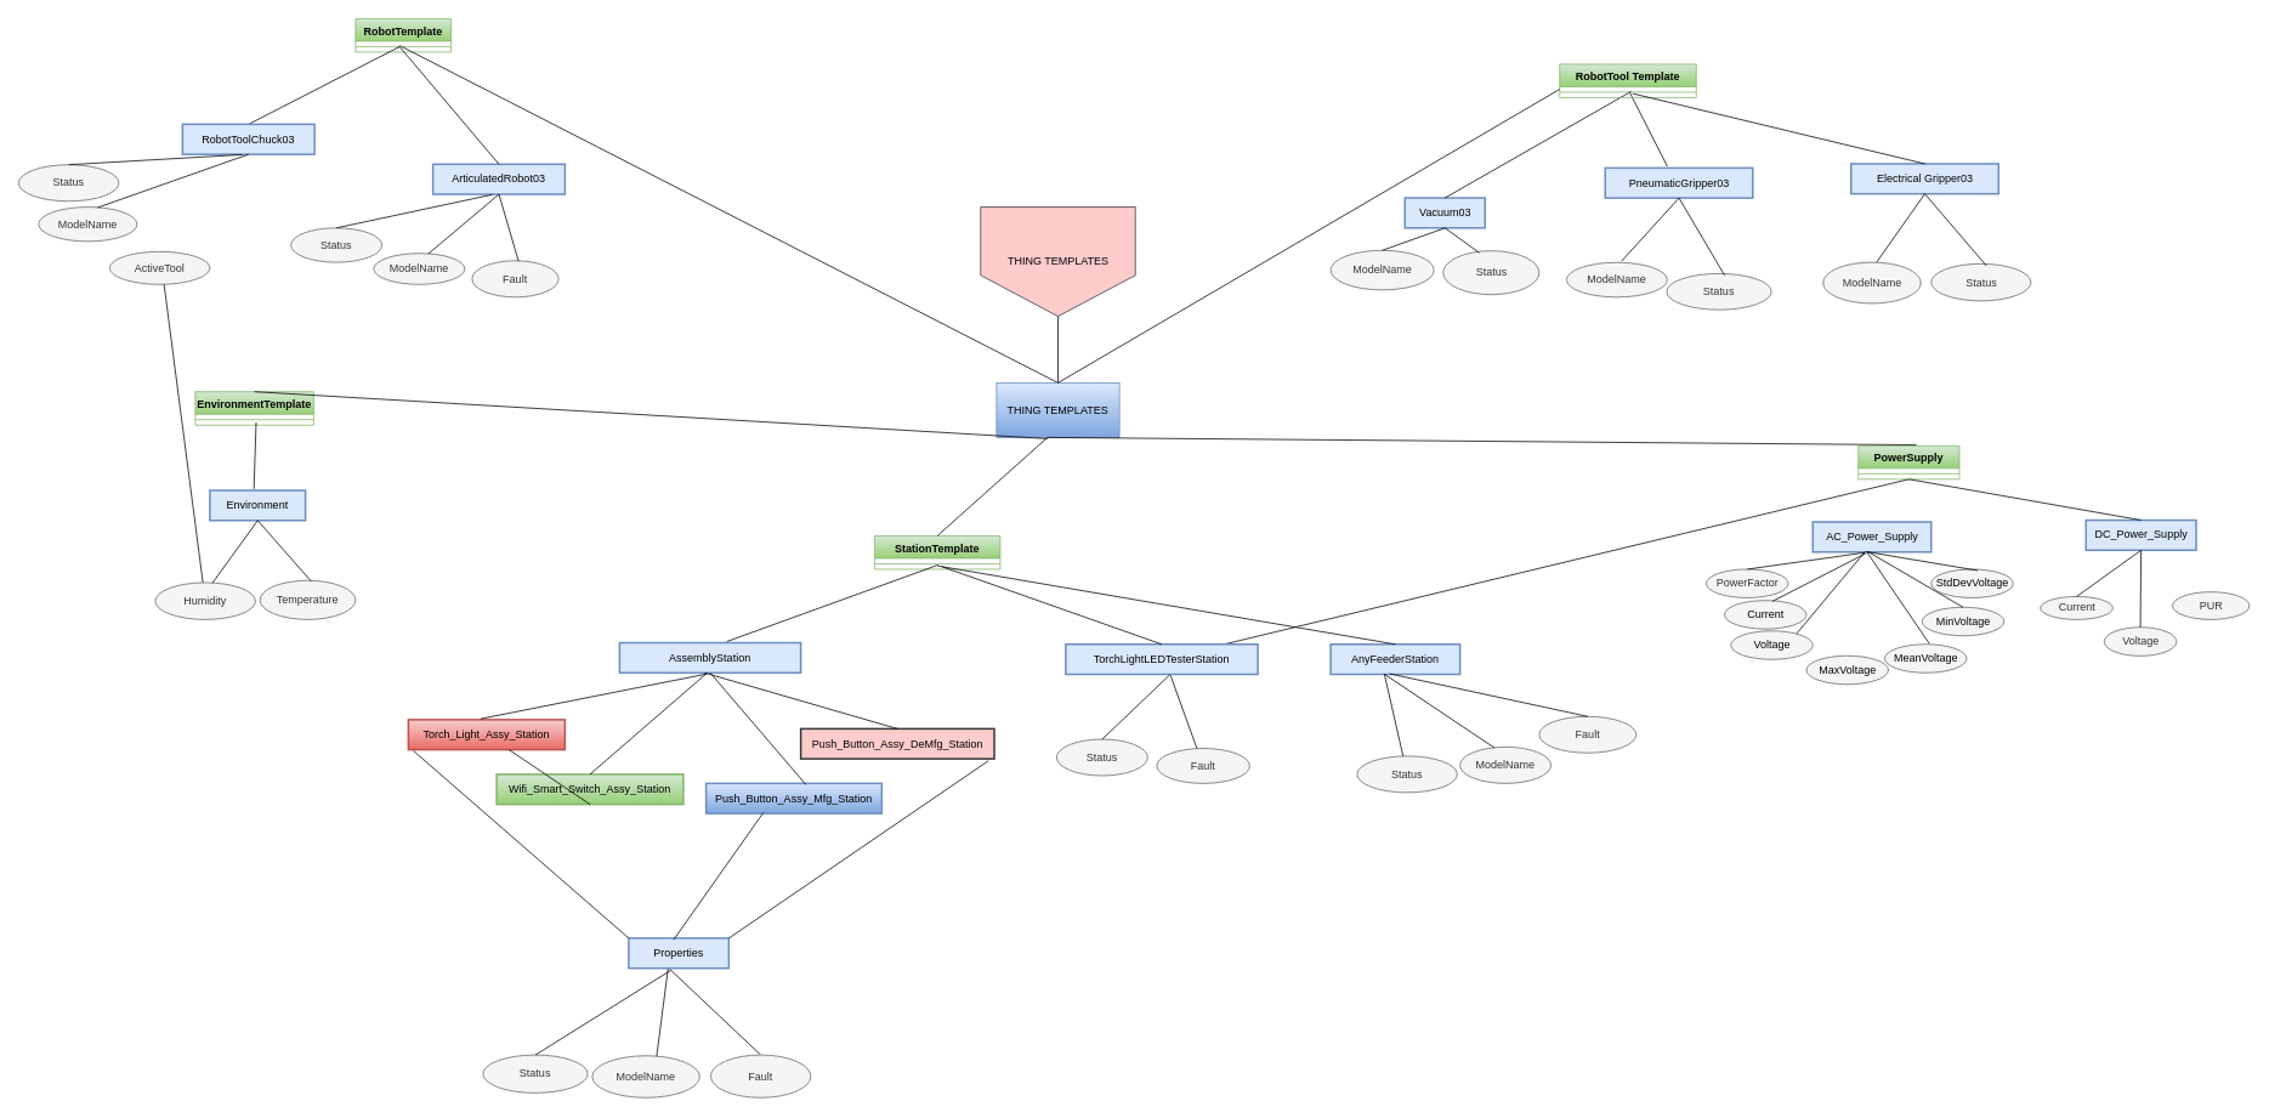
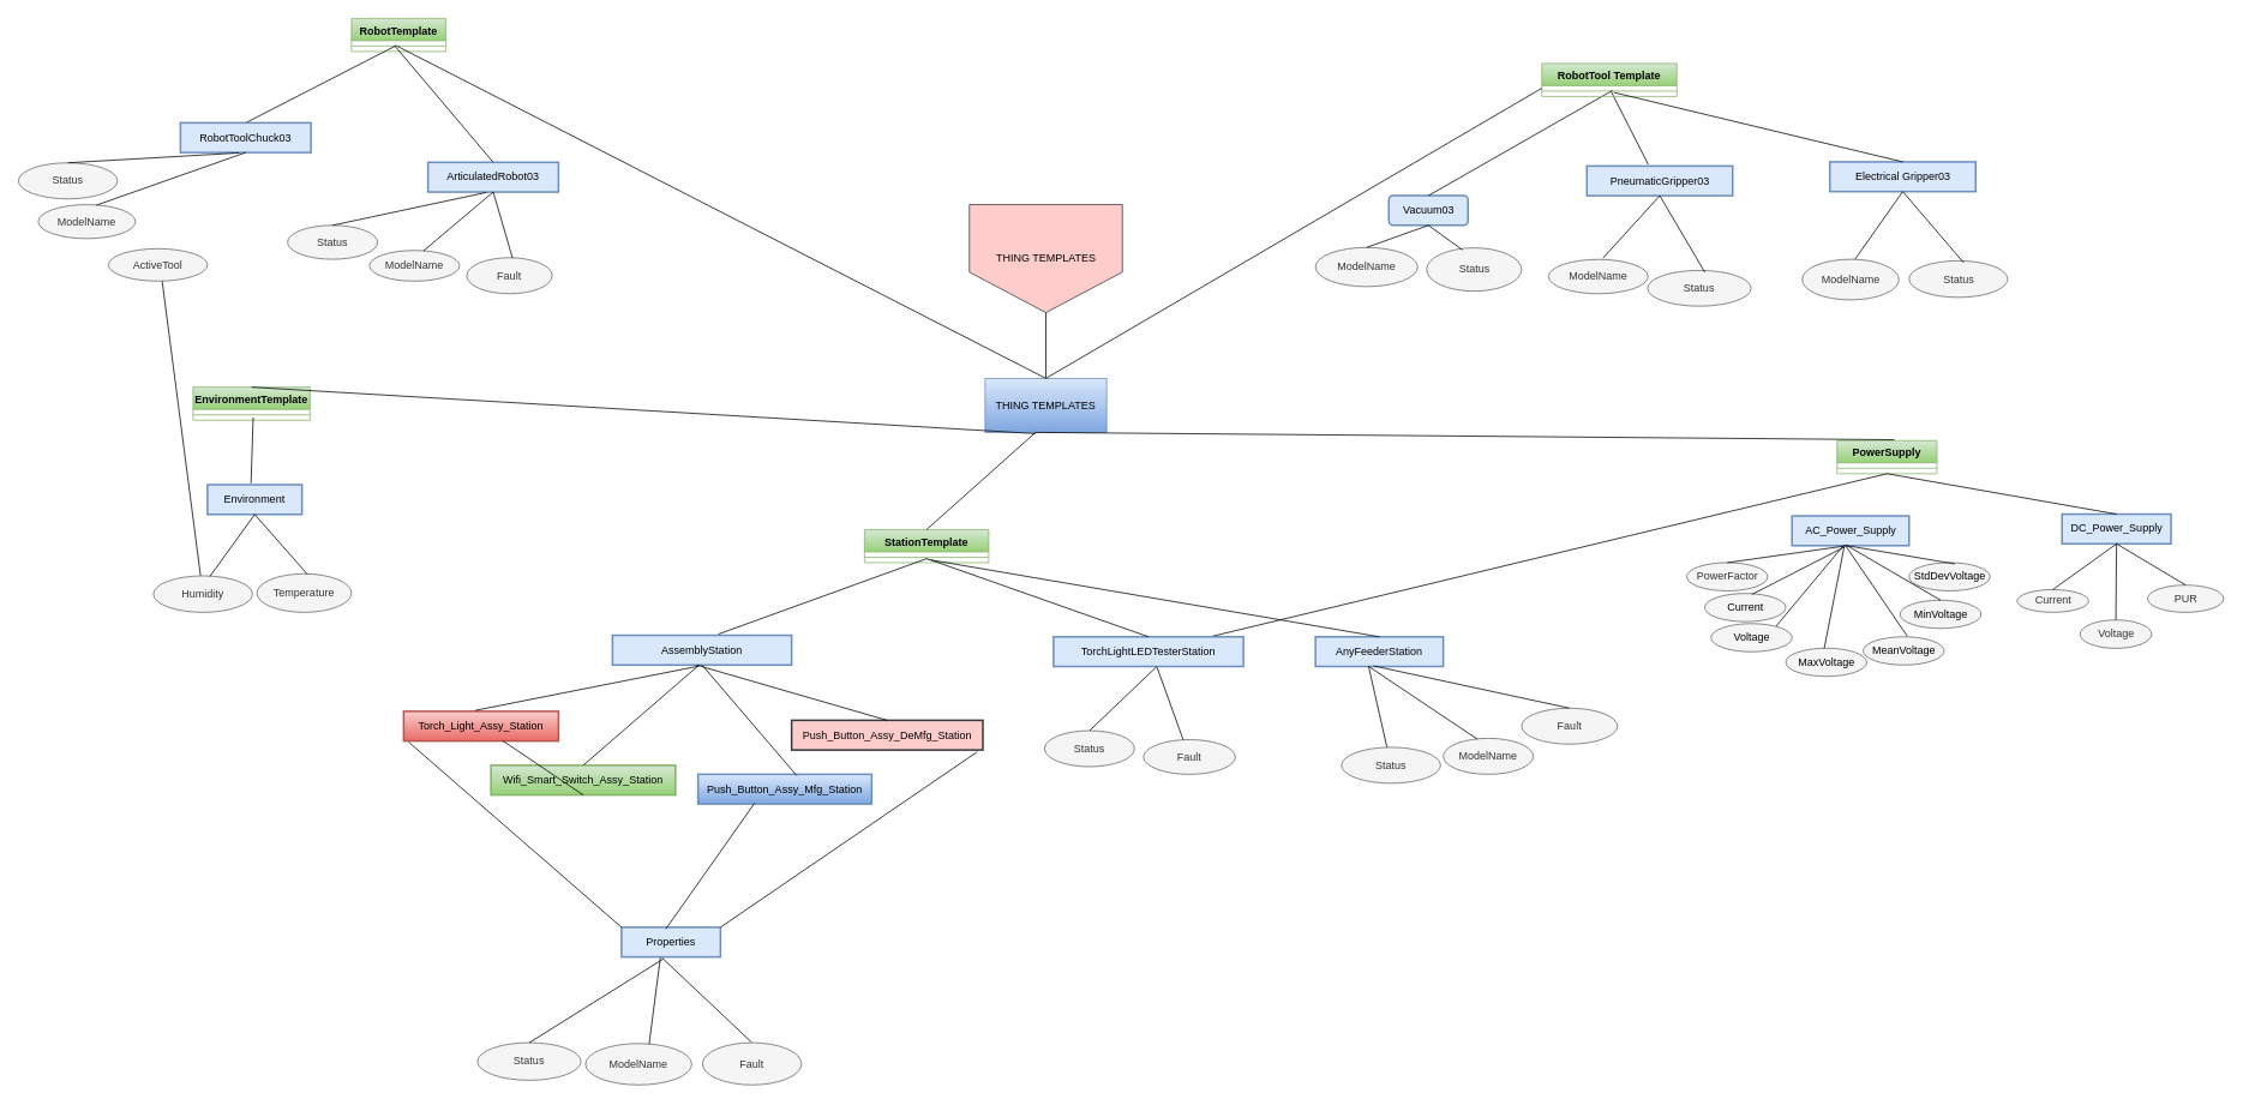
- <mxCell id="9" value="Vacuum03" style="whiteSpace=wrap;strokeWidth=2;fillColor=#dae8fc;strokeColor=#6c8ebf;" vertex="1" parent="1"><mxGeometry x="1542.5" y="216.91" width="88" height="33" as="geometry" /></mxCell>
+ <mxCell id="9" value="Vacuum03" style="whiteSpace=wrap;strokeWidth=2;fillColor=#dae8fc;strokeColor=#6c8ebf;rounded=1;" vertex="1" parent="1"><mxGeometry x="1542.5" y="216.91" width="88" height="33" as="geometry" /></mxCell>
+ <mxCell id="79" value="" style="endArrow=none;html=1;rounded=0;entryX=0.5;entryY=0;entryDx=0;entryDy=0;exitX=0.5;exitY=1;exitDx=0;exitDy=0;" edge="1" parent="1" source="58" target="68"><mxGeometry width="50" height="50" relative="1" as="geometry"><mxPoint x="2361.5" y="614.21" as="sourcePoint" /><mxPoint x="2295.5" y="665.21" as="targetPoint" /></mxGeometry></mxCell>
+ <mxCell id="77" value="" style="endArrow=none;html=1;rounded=0;entryX=0.475;entryY=0.005;entryDx=0;entryDy=0;exitX=0.448;exitY=0.991;exitDx=0;exitDy=0;exitPerimeter=0;entryPerimeter=0;" edge="1" parent="1" source="57" target="62"><mxGeometry width="50" height="50" relative="1" as="geometry"><mxPoint x="2057.5" y="615.21" as="sourcePoint" /><mxPoint x="1982.5" y="705.21" as="targetPoint" /></mxGeometry></mxCell>
